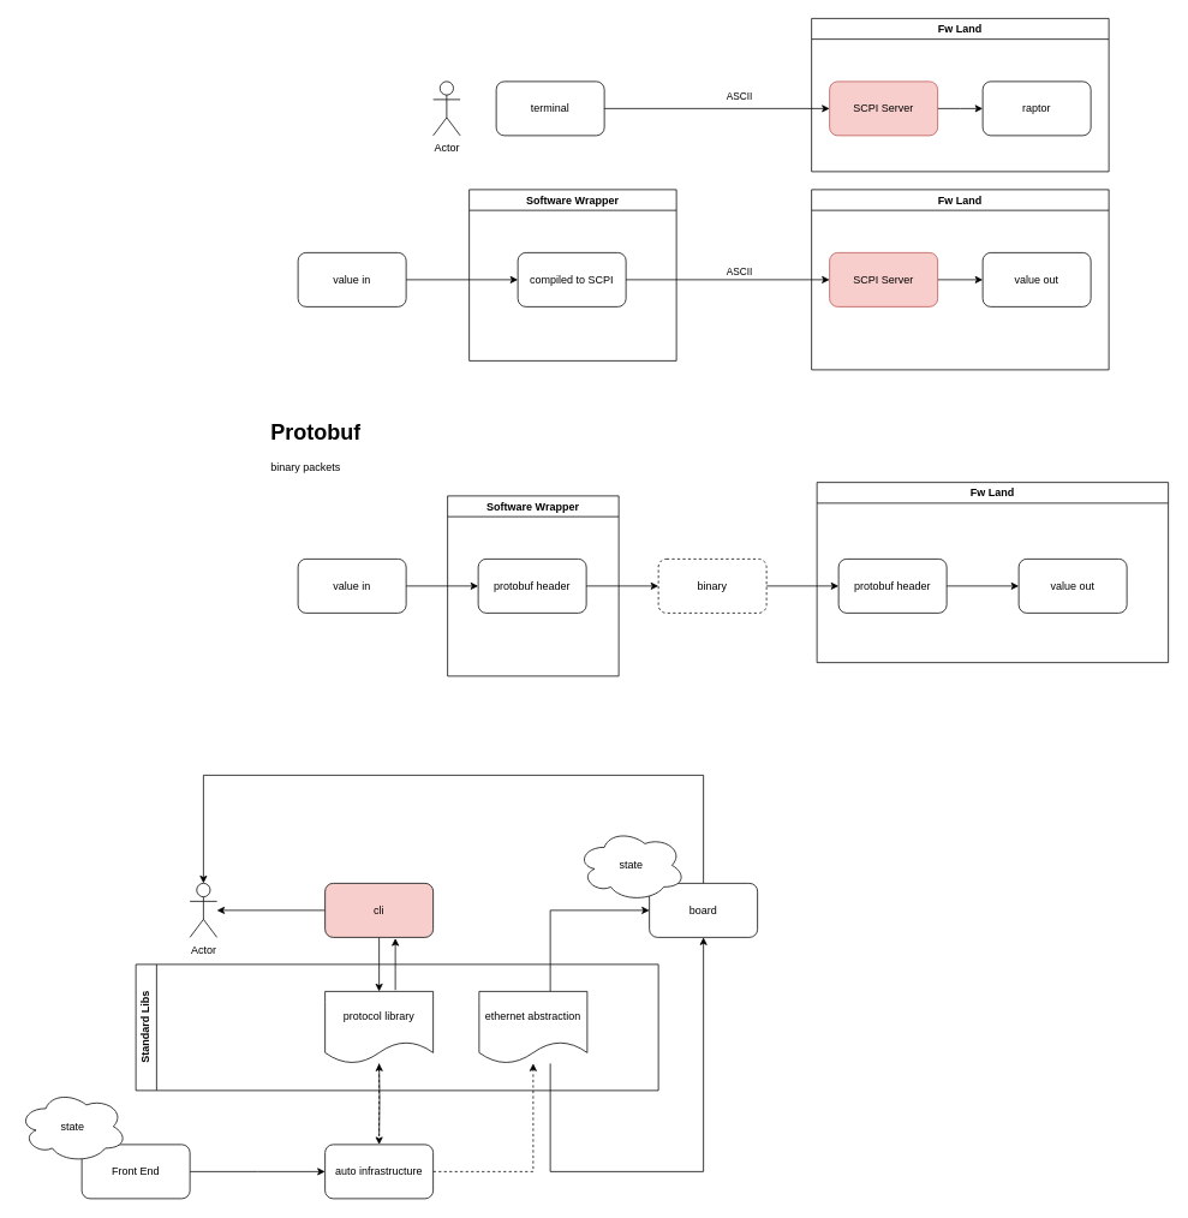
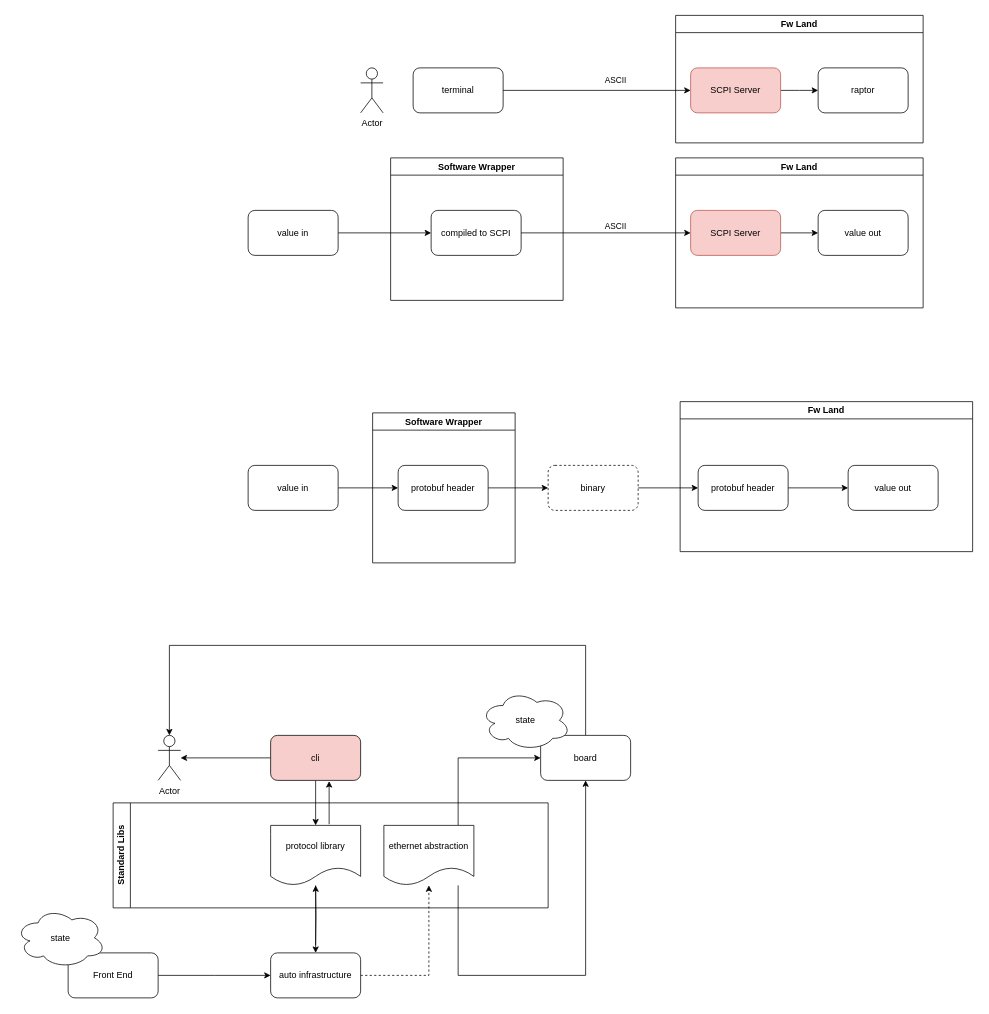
- <mxCell id="31" value="&lt;h1&gt;Protobuf&lt;/h1&gt;&lt;div&gt;binary packets&lt;/div&gt;" style="text;html=1;spacing=5;spacingTop=-20;whiteSpace=wrap;overflow=hidden;rounded=0;" parent="1" vertex="1"><mxGeometry x="295" y="460" width="190" height="80" as="geometry" /></mxCell>
- <mxCell id="49" value="ethernet abstraction" style="shape=document;whiteSpace=wrap;html=1;boundedLbl=1;" parent="1" vertex="1"><mxGeometry x="531" y="1100" width="120" height="80" as="geometry" /></mxCell>
+ <mxCell id="49" value="ethernet abstraction" style="shape=document;whiteSpace=wrap;html=1;boundedLbl=1;" parent="1" vertex="1"><mxGeometry x="511" y="1100" width="120" height="80" as="geometry" /></mxCell>
- <mxCell id="40" style="edgeStyle=orthogonalEdgeStyle;rounded=0;orthogonalLoop=1;jettySize=auto;html=1;dashed=1;" parent="1" source="51" target="46" edge="1"><mxGeometry relative="1" as="geometry"><mxPoint x="435" y="1276" as="targetPoint" /><Array as="points" /></mxGeometry></mxCell>
+ <mxCell id="40" style="edgeStyle=orthogonalEdgeStyle;rounded=0;orthogonalLoop=1;jettySize=auto;html=1;" parent="1" source="51" target="46" edge="1"><mxGeometry relative="1" as="geometry"><mxPoint x="435" y="1276" as="targetPoint" /><Array as="points" /></mxGeometry></mxCell>
